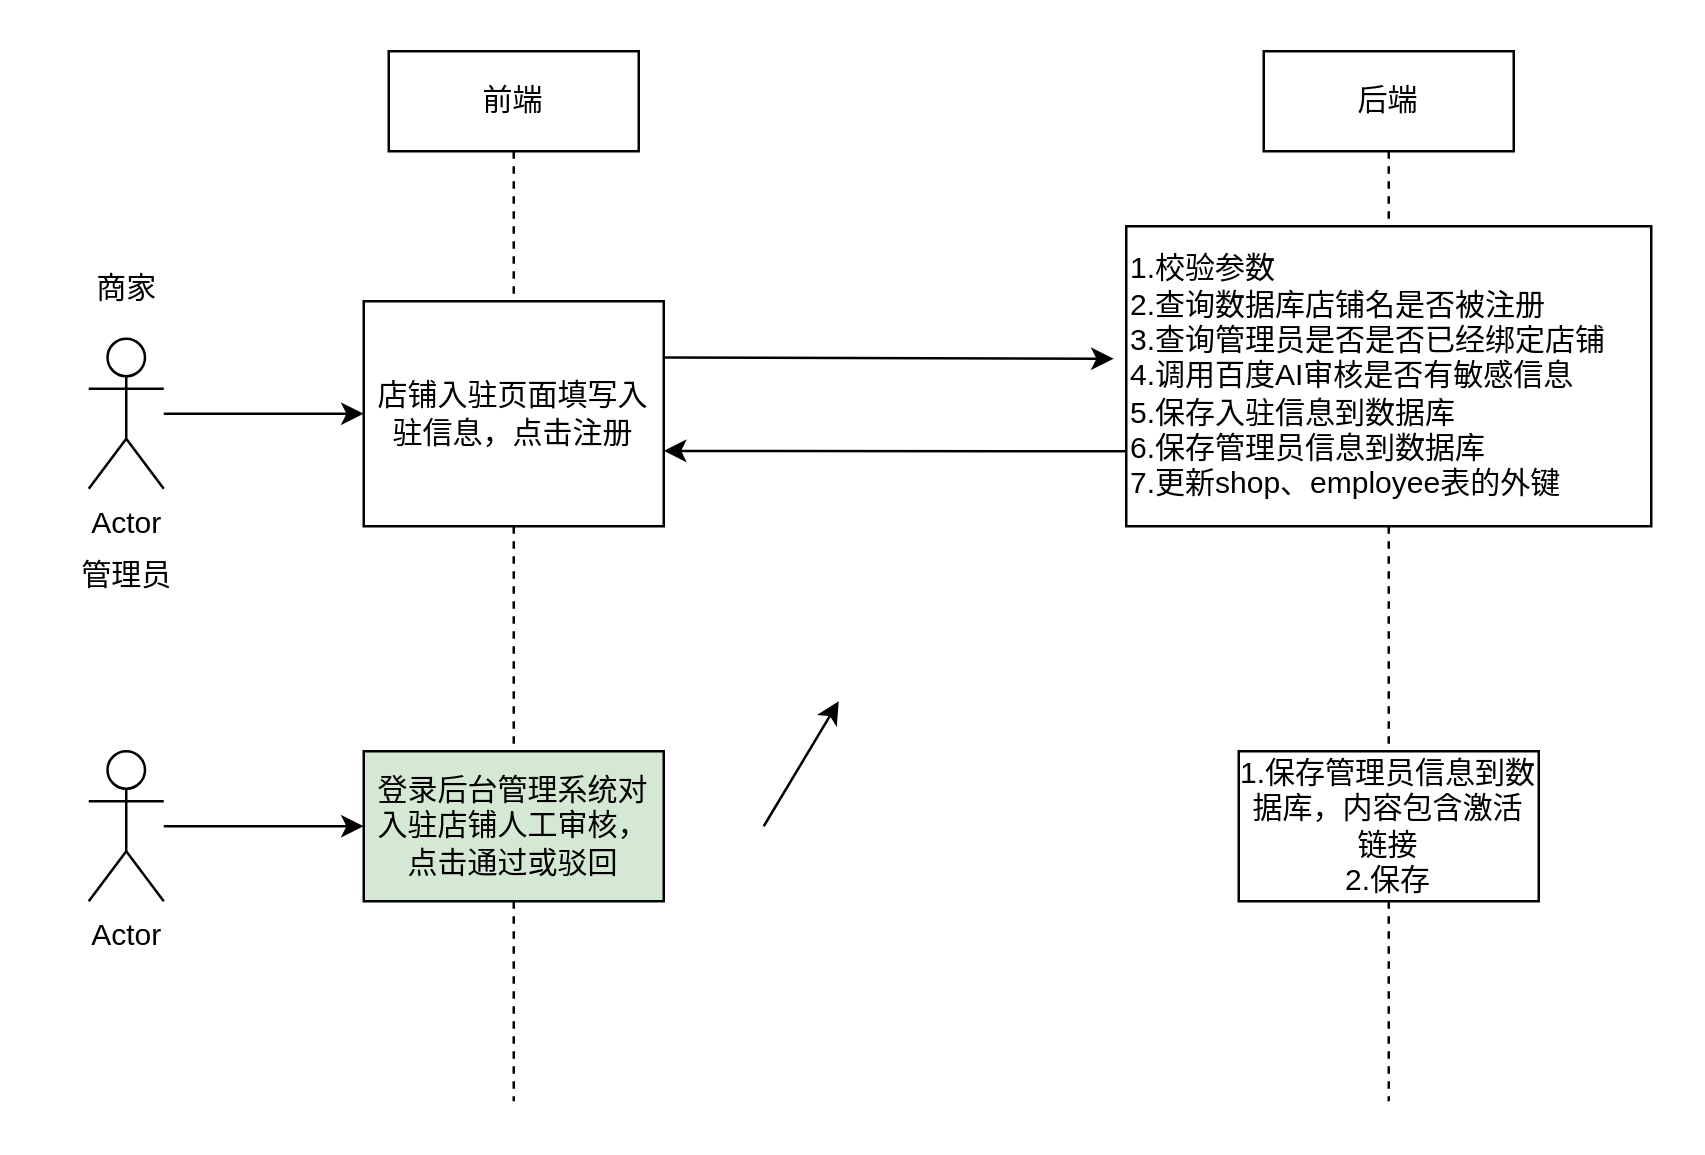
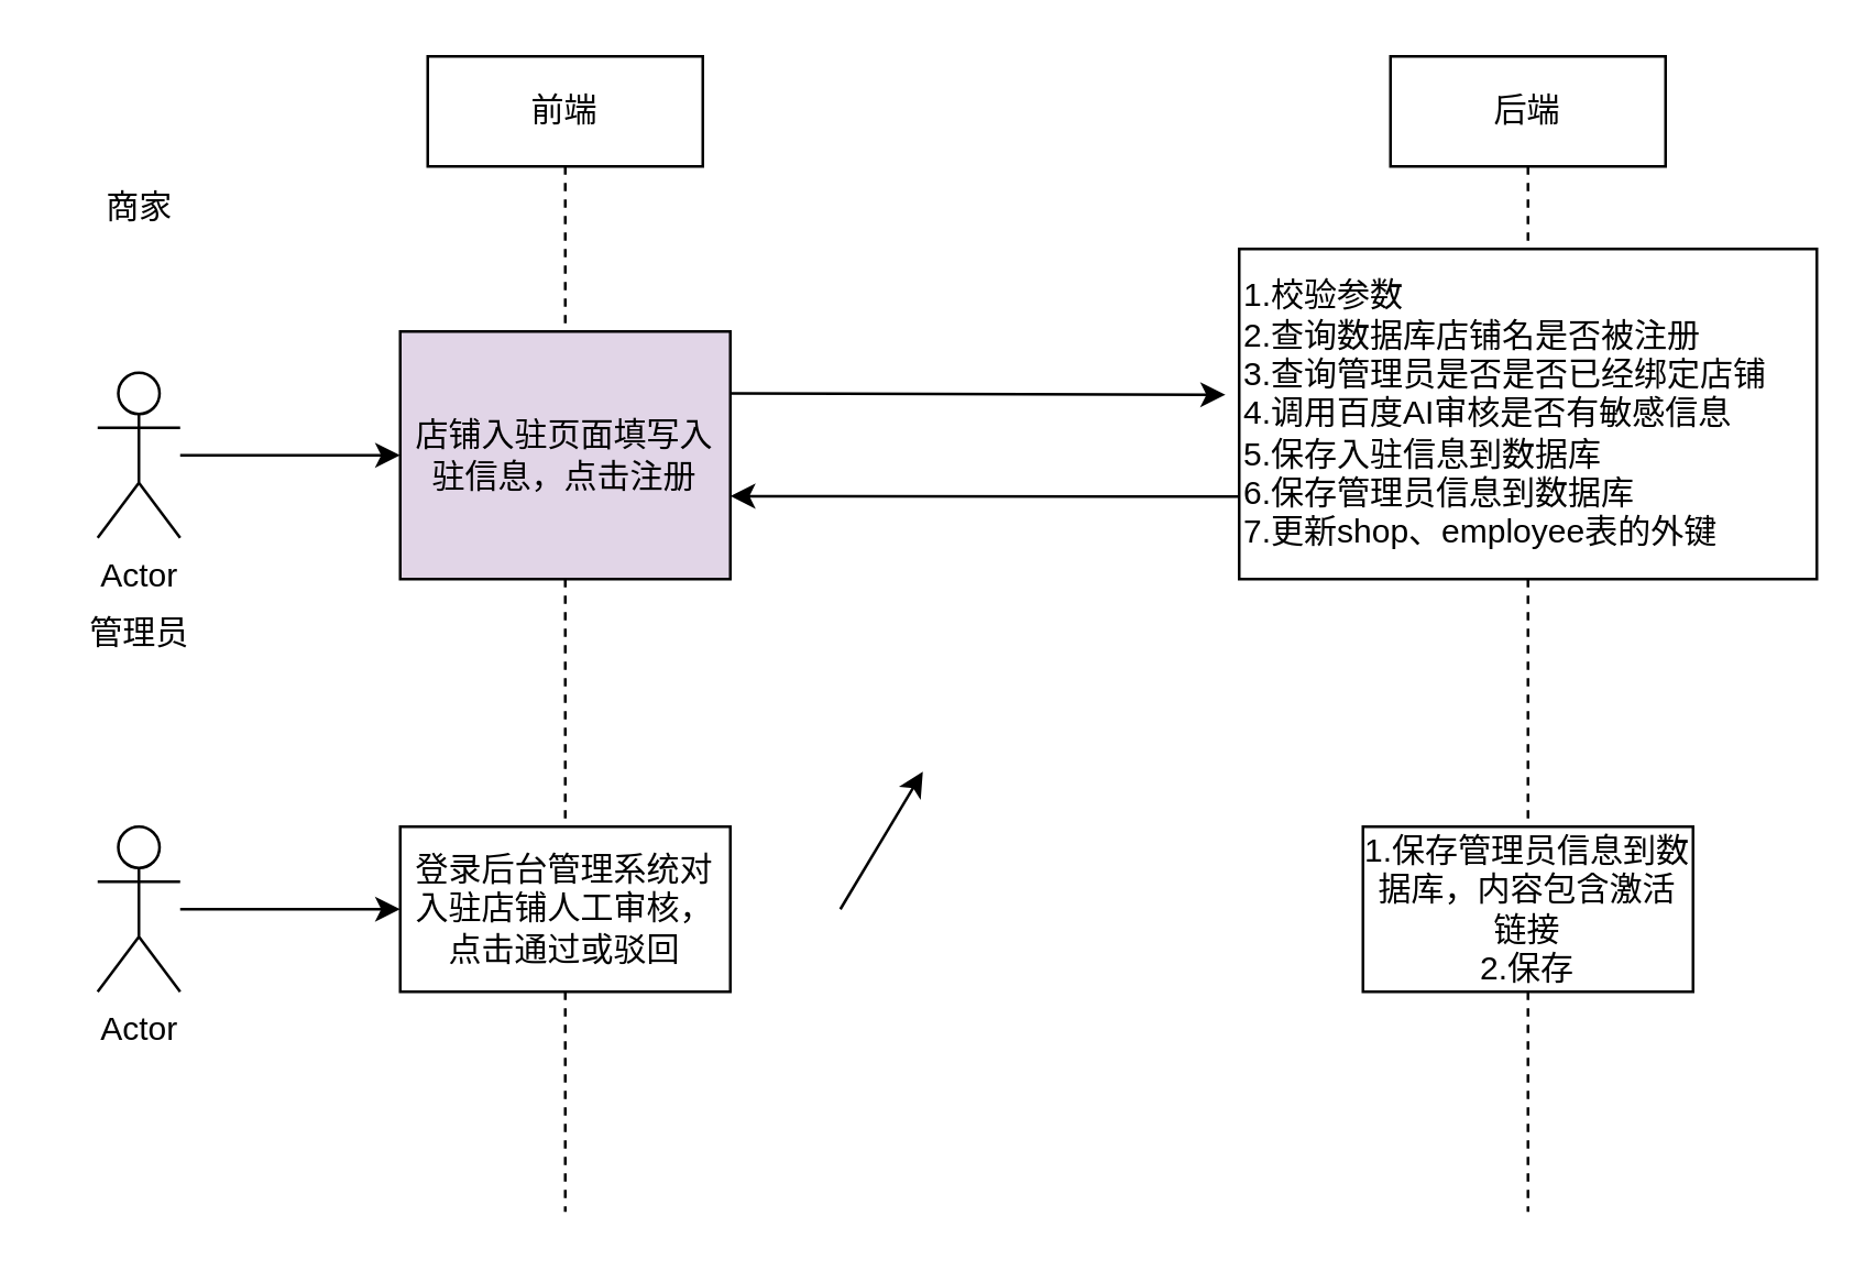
- <mxCell id="10" value="商家" style="text;html=1;align=center;verticalAlign=middle;resizable=0;points=[];autosize=1;strokeColor=none;fillColor=none;" vertex="1" parent="1"><mxGeometry x="25" y="100" width="50" height="30" as="geometry" /></mxCell>
+ <mxCell id="10" value="商家" style="text;html=1;align=center;verticalAlign=middle;resizable=0;points=[];autosize=1;strokeColor=none;fillColor=none;" vertex="1" parent="1"><mxGeometry x="25" y="60" width="50" height="30" as="geometry" /></mxCell>
- <mxCell id="4" value="店铺入驻页面填写入驻信息，点击注册" style="rounded=0;whiteSpace=wrap;html=1;" vertex="1" parent="1"><mxGeometry x="145" y="120" width="120" height="90" as="geometry" /></mxCell>
+ <mxCell id="4" value="店铺入驻页面填写入驻信息，点击注册" style="rounded=0;whiteSpace=wrap;html=1;fillColor=#e1d5e7;" vertex="1" parent="1"><mxGeometry x="145" y="120" width="120" height="90" as="geometry" /></mxCell>
- <mxCell id="11" value="登录后台管理系统对入驻店铺人工审核，&lt;br&gt;点击通过或驳回" style="rounded=0;whiteSpace=wrap;html=1;fillColor=#d5e8d4;" vertex="1" parent="1"><mxGeometry x="145" y="300" width="120" height="60" as="geometry" /></mxCell>
+ <mxCell id="11" value="登录后台管理系统对入驻店铺人工审核，&lt;br&gt;点击通过或驳回" style="rounded=0;whiteSpace=wrap;html=1;" vertex="1" parent="1"><mxGeometry x="145" y="300" width="120" height="60" as="geometry" /></mxCell>
